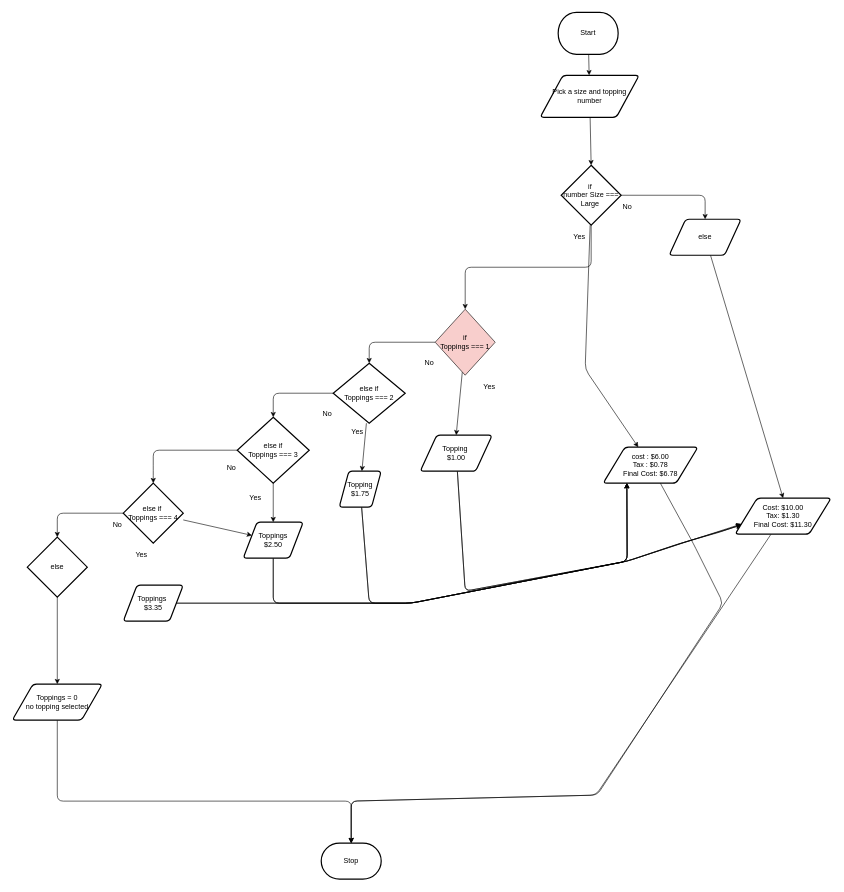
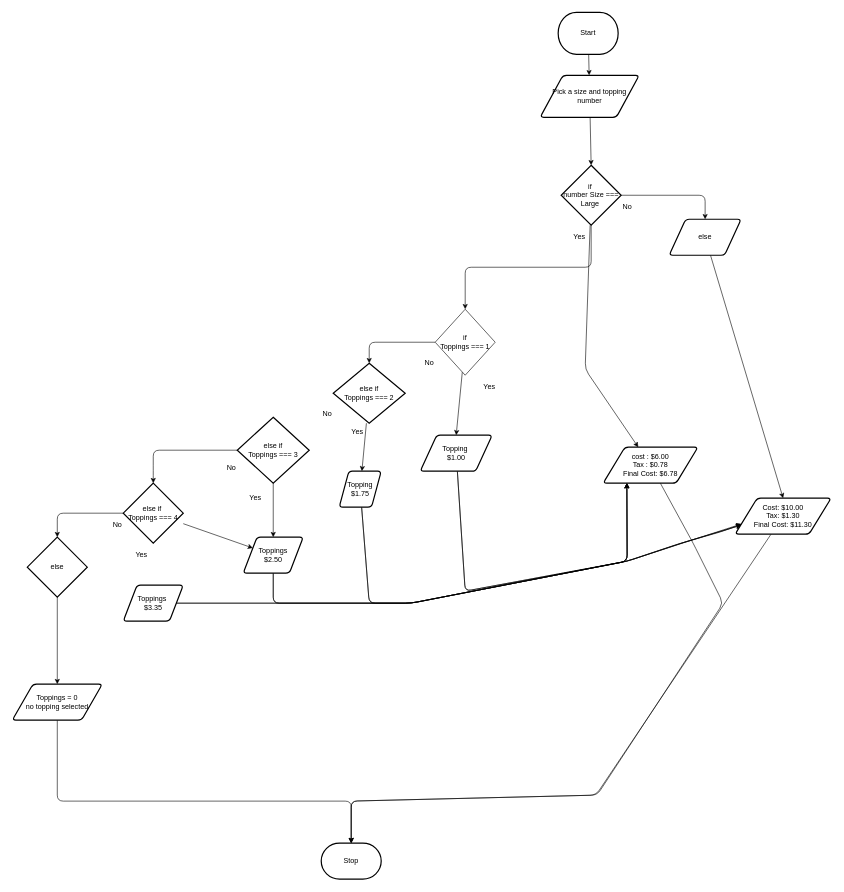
- <mxCell id="21" value="if &lt;br&gt;Toppings === 1" style="rhombus;whiteSpace=wrap;html=1;fillColor=#f8cecc;" vertex="1" parent="1"><mxGeometry x="725" y="515" width="100" height="110" as="geometry" /></mxCell>
+ <mxCell id="21" value="if &lt;br&gt;Toppings === 1" style="rhombus;whiteSpace=wrap;html=1;" vertex="1" parent="1"><mxGeometry x="725" y="515" width="100" height="110" as="geometry" /></mxCell>
- <mxCell id="27" style="edgeStyle=none;html=1;entryX=0.5;entryY=0;entryDx=0;entryDy=0;entryPerimeter=0;" edge="1" parent="1" source="29" target="34"><mxGeometry relative="1" as="geometry"><mxPoint x="455" y="685" as="targetPoint" /><Array as="points"><mxPoint x="455" y="655" /></Array></mxGeometry></mxCell>
- <mxCell id="42" value="Toppings&lt;br&gt;$2.50" style="shape=parallelogram;html=1;strokeWidth=2;perimeter=parallelogramPerimeter;whiteSpace=wrap;rounded=1;arcSize=12;size=0.23;" vertex="1" parent="1"><mxGeometry x="405" y="870" width="100" height="60" as="geometry" /></mxCell>
+ <mxCell id="42" value="Toppings&lt;br&gt;$2.50" style="shape=parallelogram;html=1;strokeWidth=2;perimeter=parallelogramPerimeter;whiteSpace=wrap;rounded=1;arcSize=12;size=0.23;" vertex="1" parent="1"><mxGeometry x="405" y="895" width="100" height="60" as="geometry" /></mxCell>
